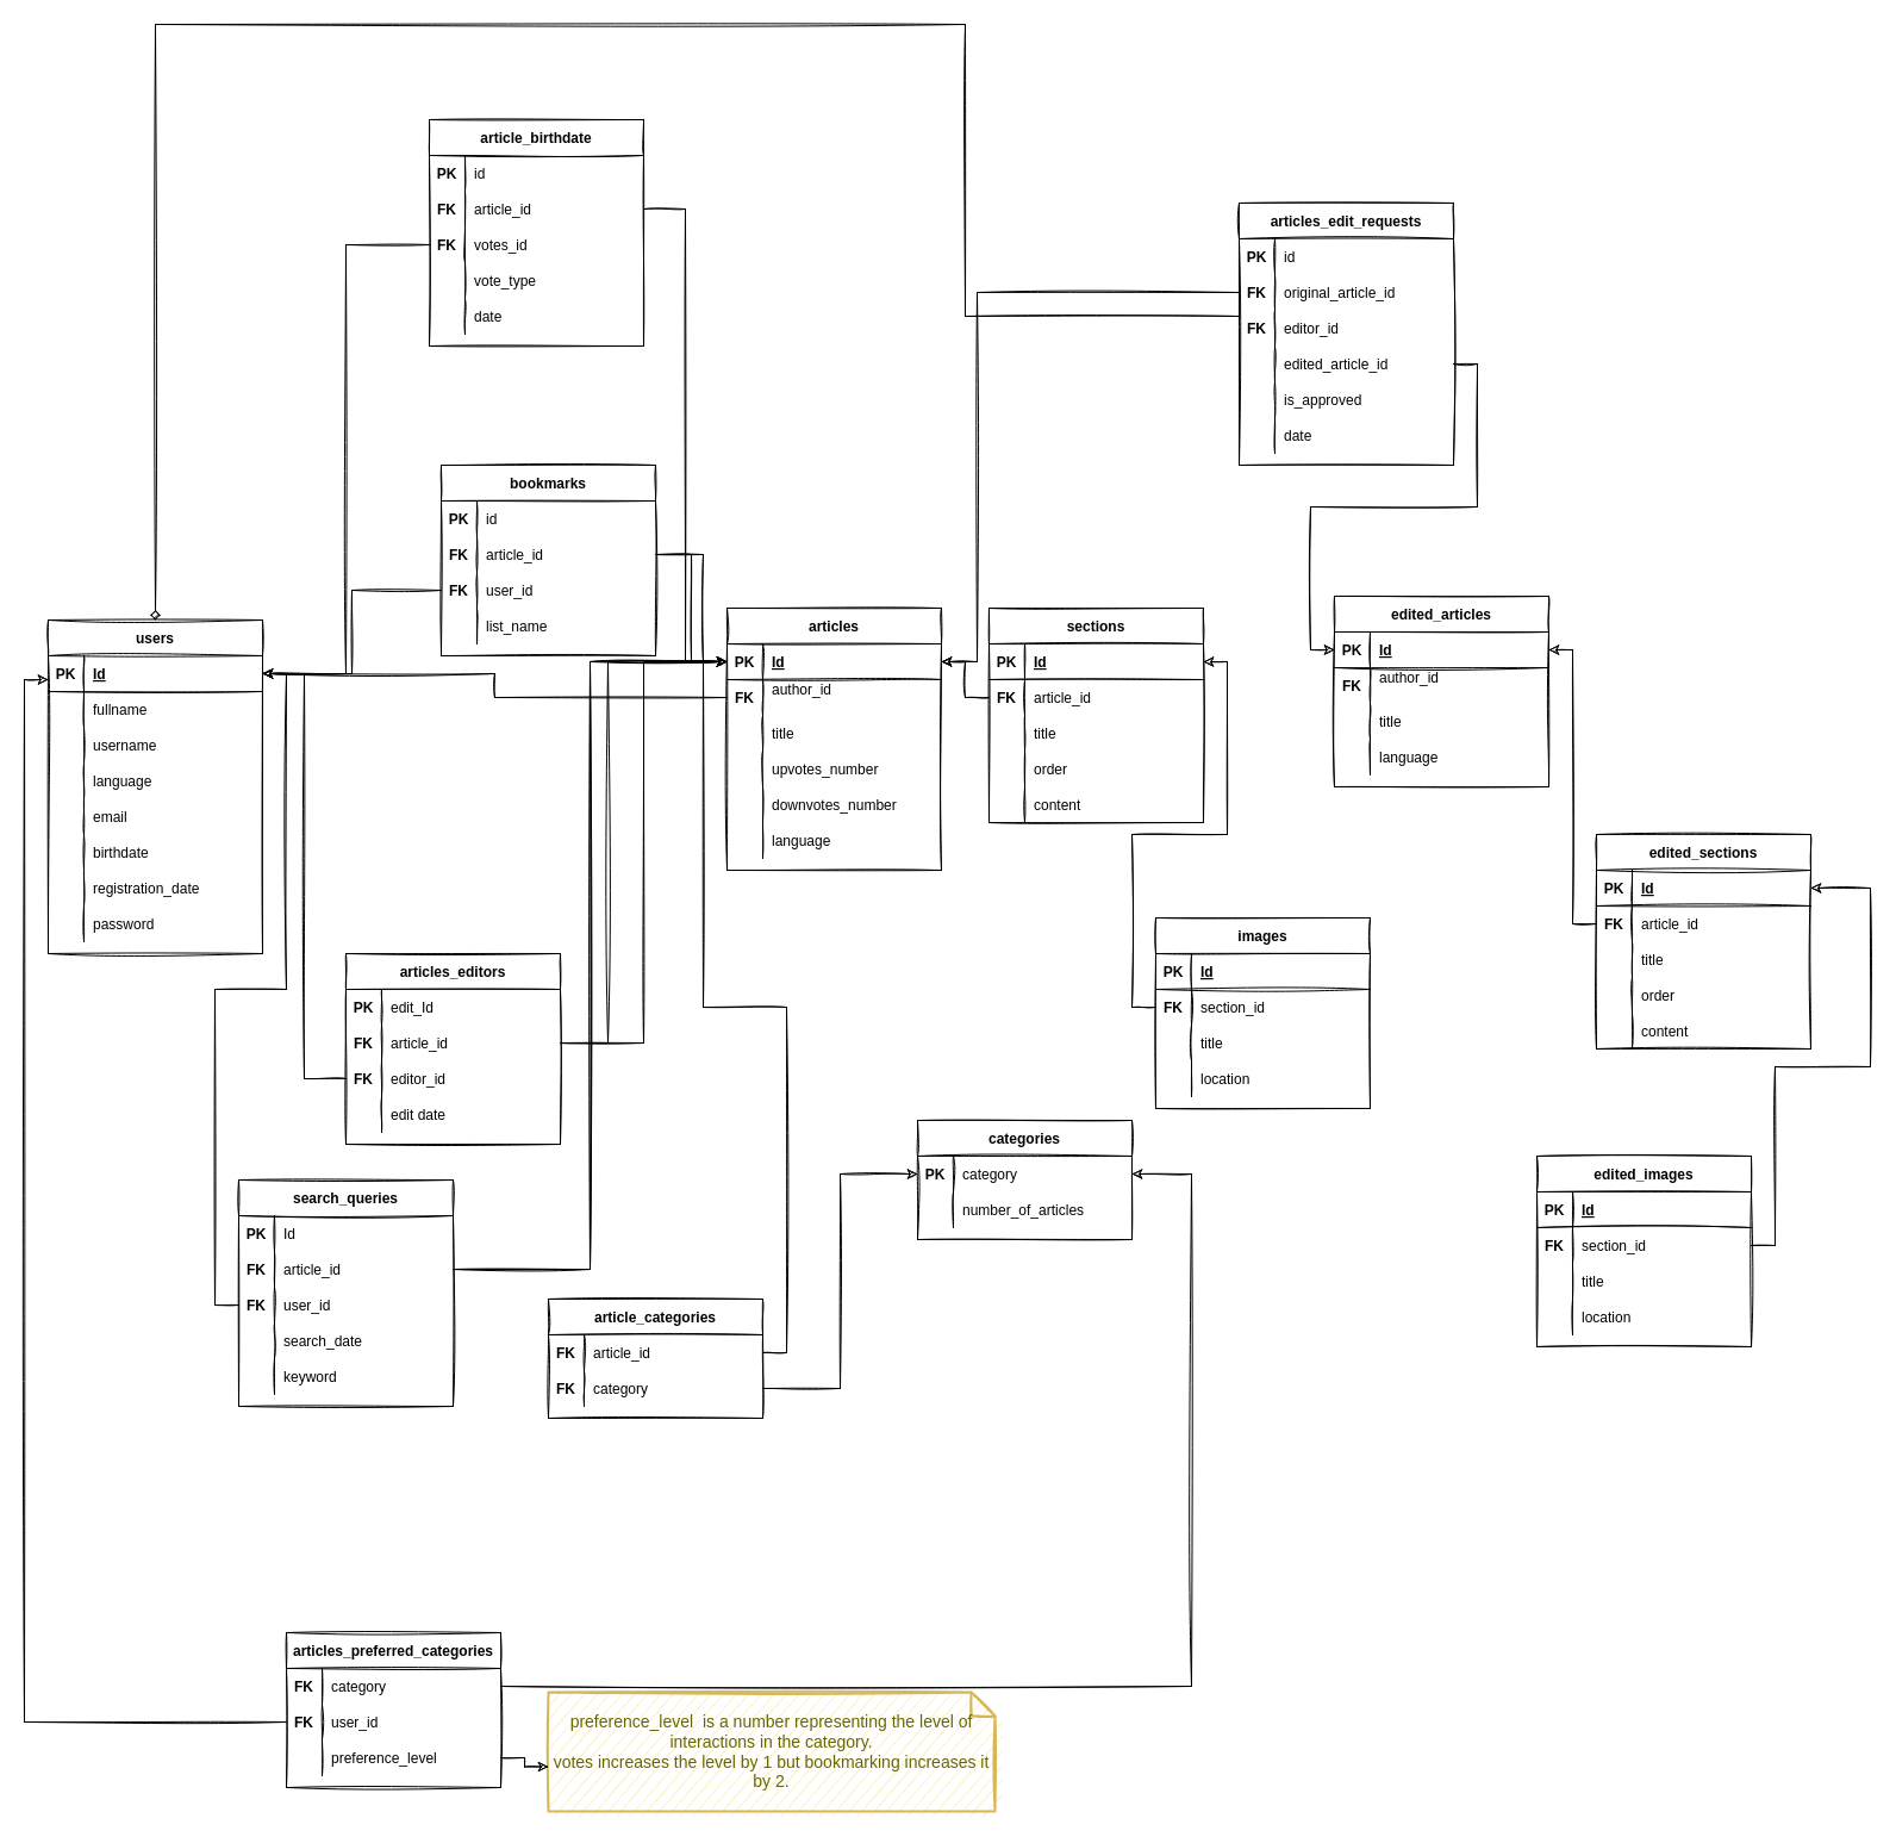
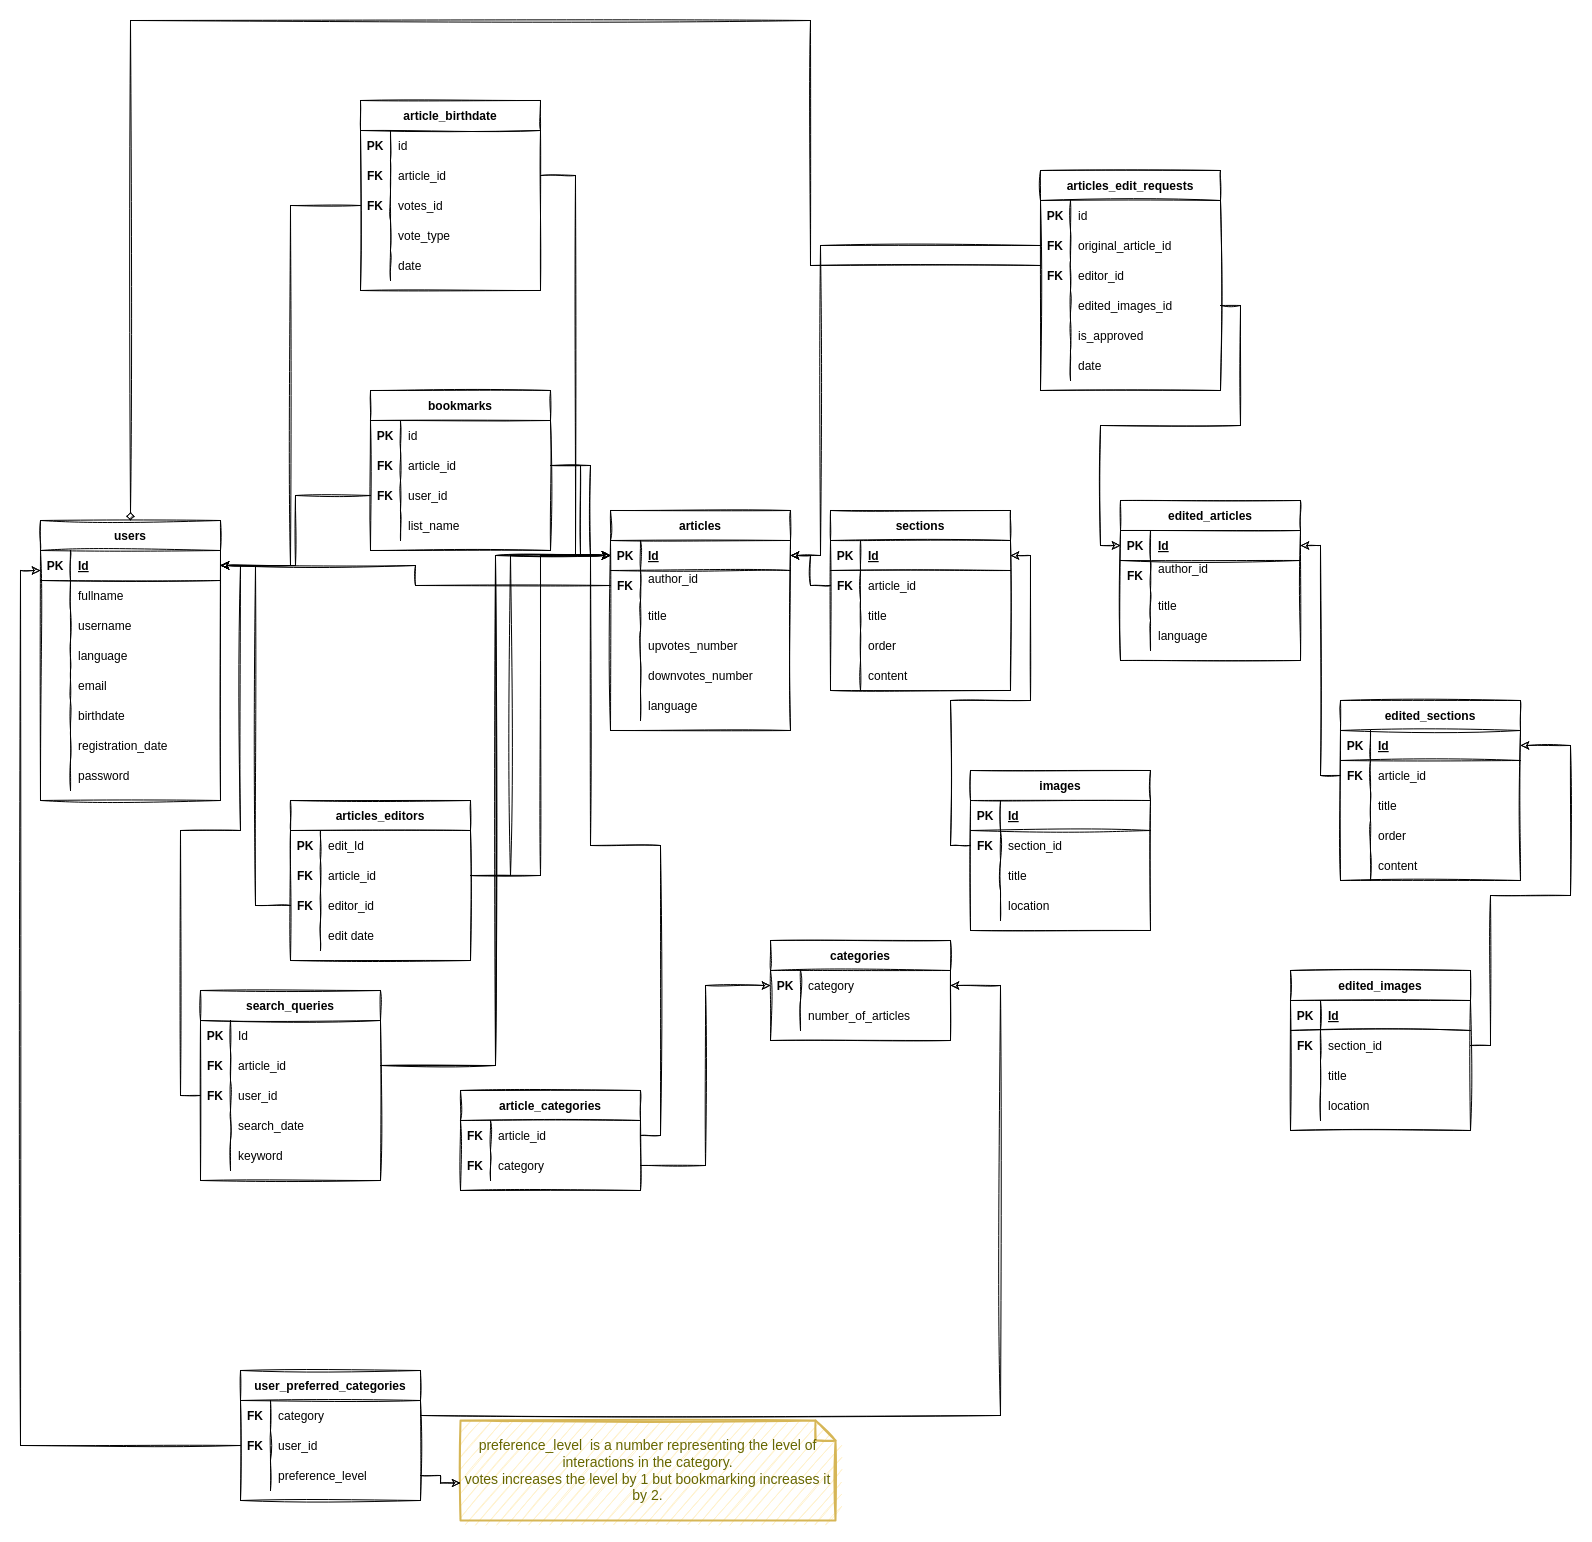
- <mxCell id="188" value="edited_article_id" style="shape=partialRectangle;connectable=0;fillColor=none;top=0;left=0;bottom=0;right=0;align=left;spacingLeft=6;overflow=hidden;sketch=1;" parent="186" vertex="1"><mxGeometry x="30" width="150" height="30" as="geometry"><mxRectangle width="150" height="30" as="alternateBounds" /></mxGeometry></mxCell>
+ <mxCell id="188" value="edited_images_id" style="shape=partialRectangle;connectable=0;fillColor=none;top=0;left=0;bottom=0;right=0;align=left;spacingLeft=6;overflow=hidden;sketch=1;" parent="186" vertex="1"><mxGeometry x="30" width="150" height="30" as="geometry"><mxRectangle width="150" height="30" as="alternateBounds" /></mxGeometry></mxCell>
- <mxCell id="129" value="articles_preferred_categories" style="shape=table;startSize=30;container=1;collapsible=1;childLayout=tableLayout;fixedRows=1;rowLines=0;fontStyle=1;align=center;resizeLast=1;sketch=1;" parent="1" vertex="1"><mxGeometry x="240" y="1370" width="180" height="130" as="geometry" /></mxCell>
+ <mxCell id="129" value="user_preferred_categories" style="shape=table;startSize=30;container=1;collapsible=1;childLayout=tableLayout;fixedRows=1;rowLines=0;fontStyle=1;align=center;resizeLast=1;sketch=1;" parent="1" vertex="1"><mxGeometry x="240" y="1370" width="180" height="130" as="geometry" /></mxCell>
